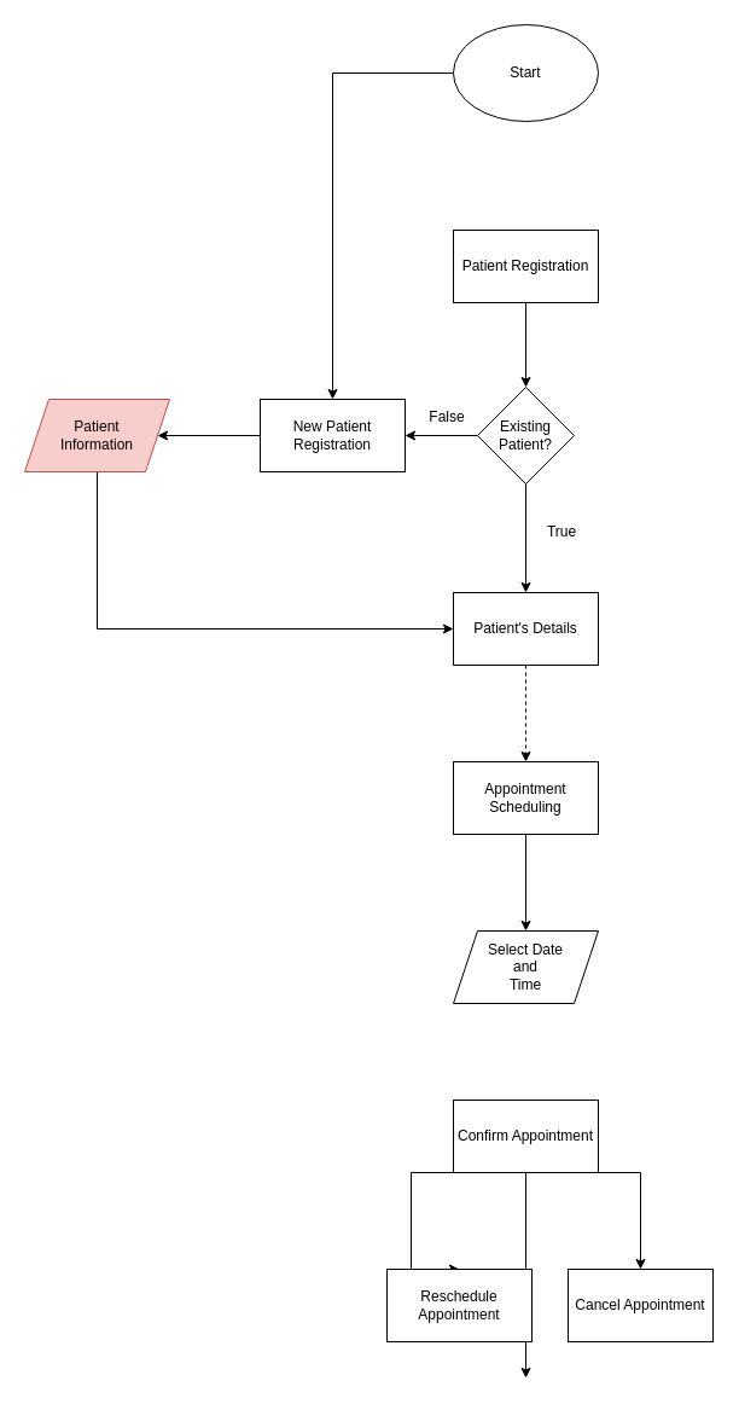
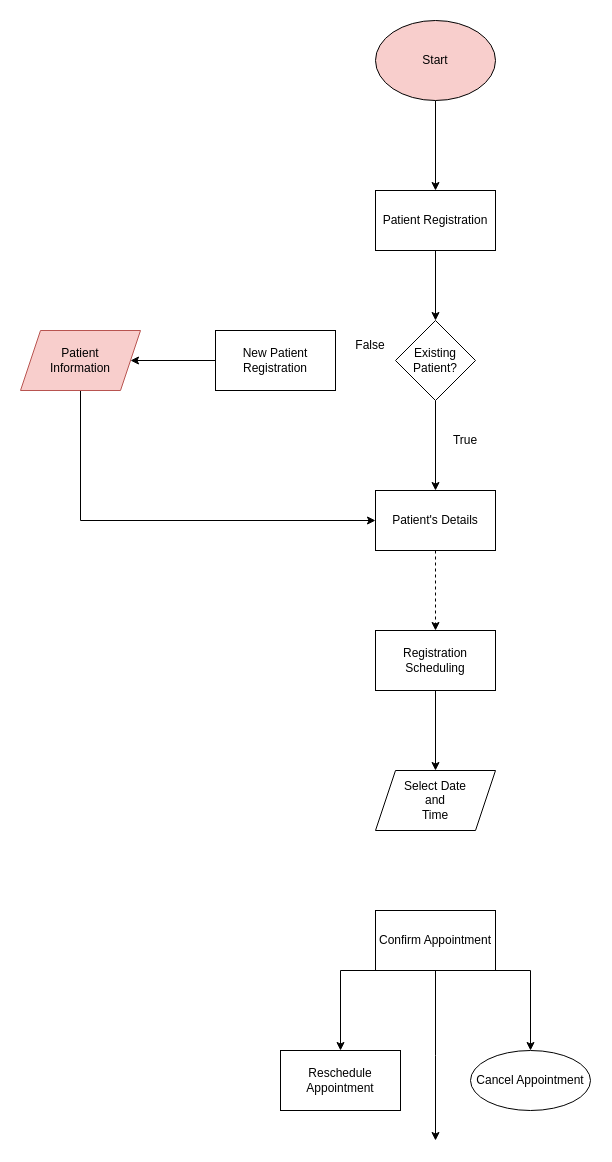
- <mxCell id="3" value="Start" style="ellipse;whiteSpace=wrap;html=1;" parent="1" vertex="1"><mxGeometry x="375" y="20" width="120" height="80" as="geometry" /></mxCell>
+ <mxCell id="3" value="Start" style="ellipse;whiteSpace=wrap;html=1;fillColor=#f8cecc;" parent="1" vertex="1"><mxGeometry x="375" y="20" width="120" height="80" as="geometry" /></mxCell>
- <mxCell id="2" value="" style="edgeStyle=orthogonalEdgeStyle;rounded=0;orthogonalLoop=1;jettySize=auto;html=1;" parent="1" source="3" target="12" edge="1"><mxGeometry relative="1" as="geometry" /></mxCell>
+ <mxCell id="2" value="" style="edgeStyle=orthogonalEdgeStyle;rounded=0;orthogonalLoop=1;jettySize=auto;html=1;" parent="1" source="3" target="5" edge="1"><mxGeometry relative="1" as="geometry" /></mxCell>
- <mxCell id="7" value="" style="edgeStyle=orthogonalEdgeStyle;rounded=0;orthogonalLoop=1;jettySize=auto;html=1;" edge="1" parent="1" source="8" target="12"><mxGeometry relative="1" as="geometry" /></mxCell>
- <mxCell id="18" value="Appointment&lt;br&gt;Scheduling" style="whiteSpace=wrap;html=1;" vertex="1" parent="1"><mxGeometry x="375" y="630" width="120" height="60" as="geometry" /></mxCell>
+ <mxCell id="18" value="Registration&lt;br&gt;Scheduling" style="whiteSpace=wrap;html=1;" vertex="1" parent="1"><mxGeometry x="375" y="630" width="120" height="60" as="geometry" /></mxCell>
- <mxCell id="25" value="Reschedule Appointment" style="whiteSpace=wrap;html=1;" vertex="1" parent="1"><mxGeometry x="320" y="1050" width="120" height="60" as="geometry" /></mxCell>
+ <mxCell id="25" value="Reschedule Appointment" style="whiteSpace=wrap;html=1;" vertex="1" parent="1"><mxGeometry x="280" y="1050" width="120" height="60" as="geometry" /></mxCell>
- <mxCell id="24" value="Cancel Appointment" style="whiteSpace=wrap;html=1;" vertex="1" parent="1"><mxGeometry x="470" y="1050" width="120" height="60" as="geometry" /></mxCell>
+ <mxCell id="24" value="Cancel Appointment" style="ellipse;whiteSpace=wrap;html=1;" vertex="1" parent="1"><mxGeometry x="470" y="1050" width="120" height="60" as="geometry" /></mxCell>
